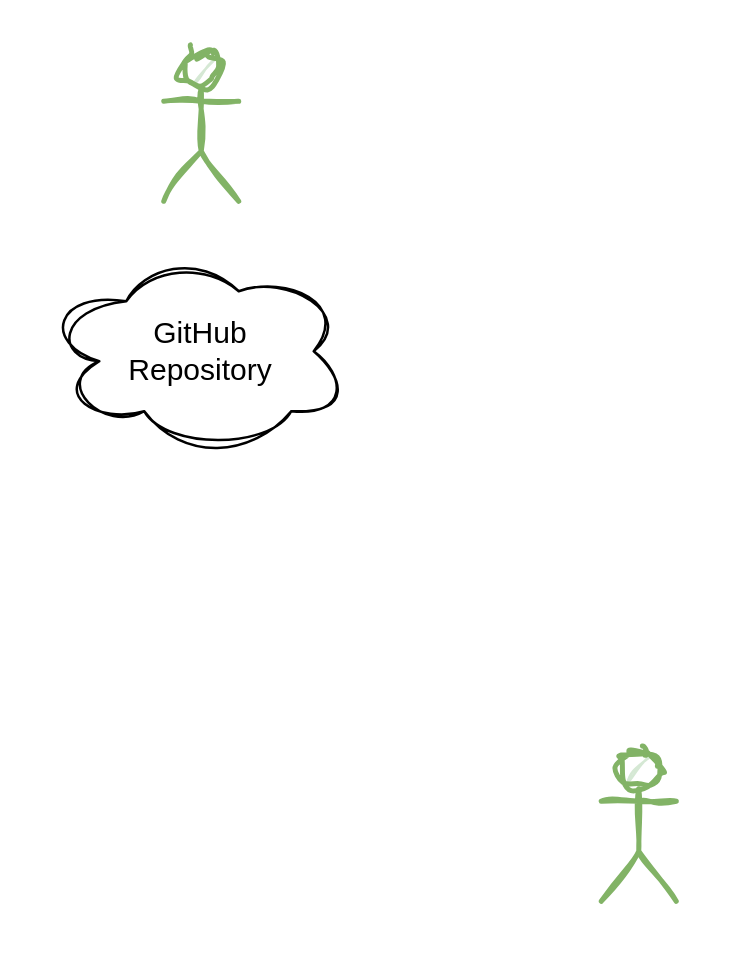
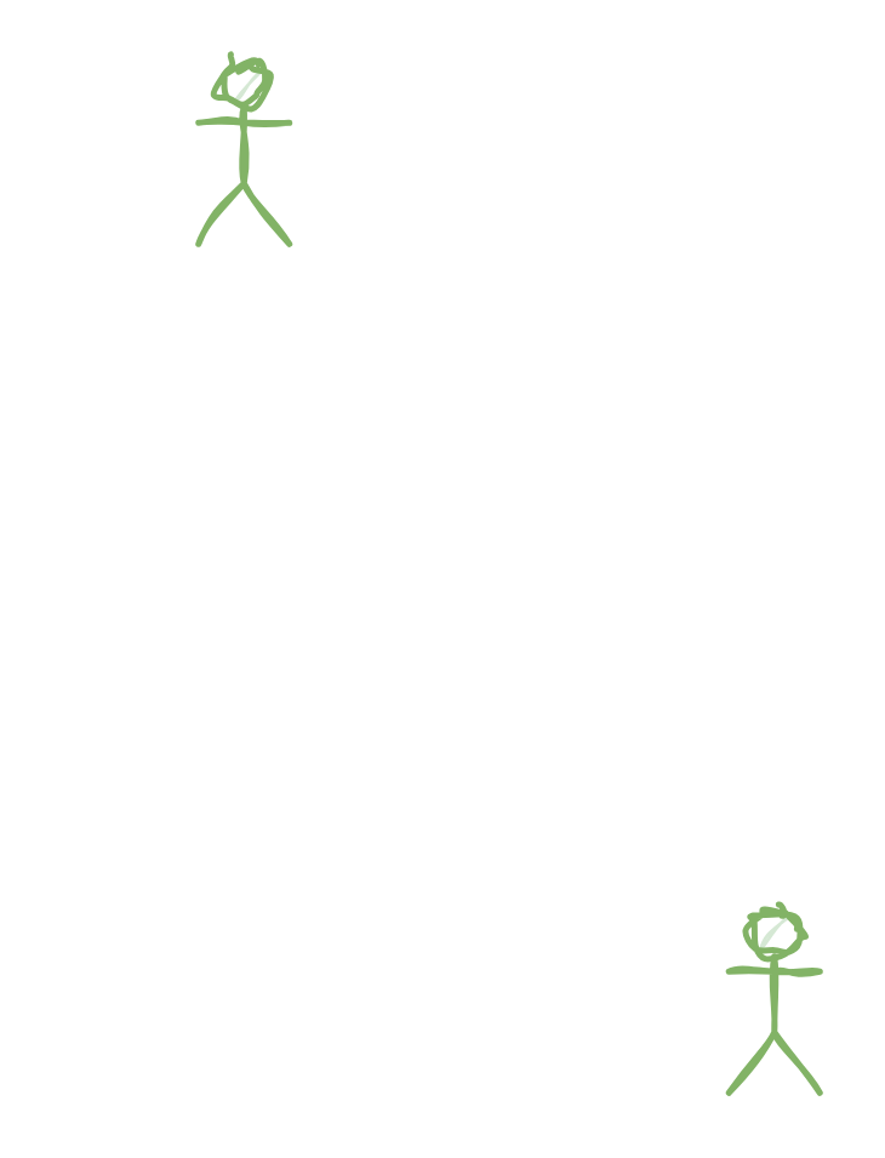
- <mxCell id="2" value="&lt;div&gt;GitHub&lt;/div&gt;&lt;div&gt;Repository&lt;br&gt;&lt;/div&gt;" style="ellipse;shape=cloud;whiteSpace=wrap;html=1;sketch=1;curveFitting=1;jiggle=2;" vertex="1" parent="1"><mxGeometry x="20" y="100" width="120" height="80" as="geometry" /></mxCell>
